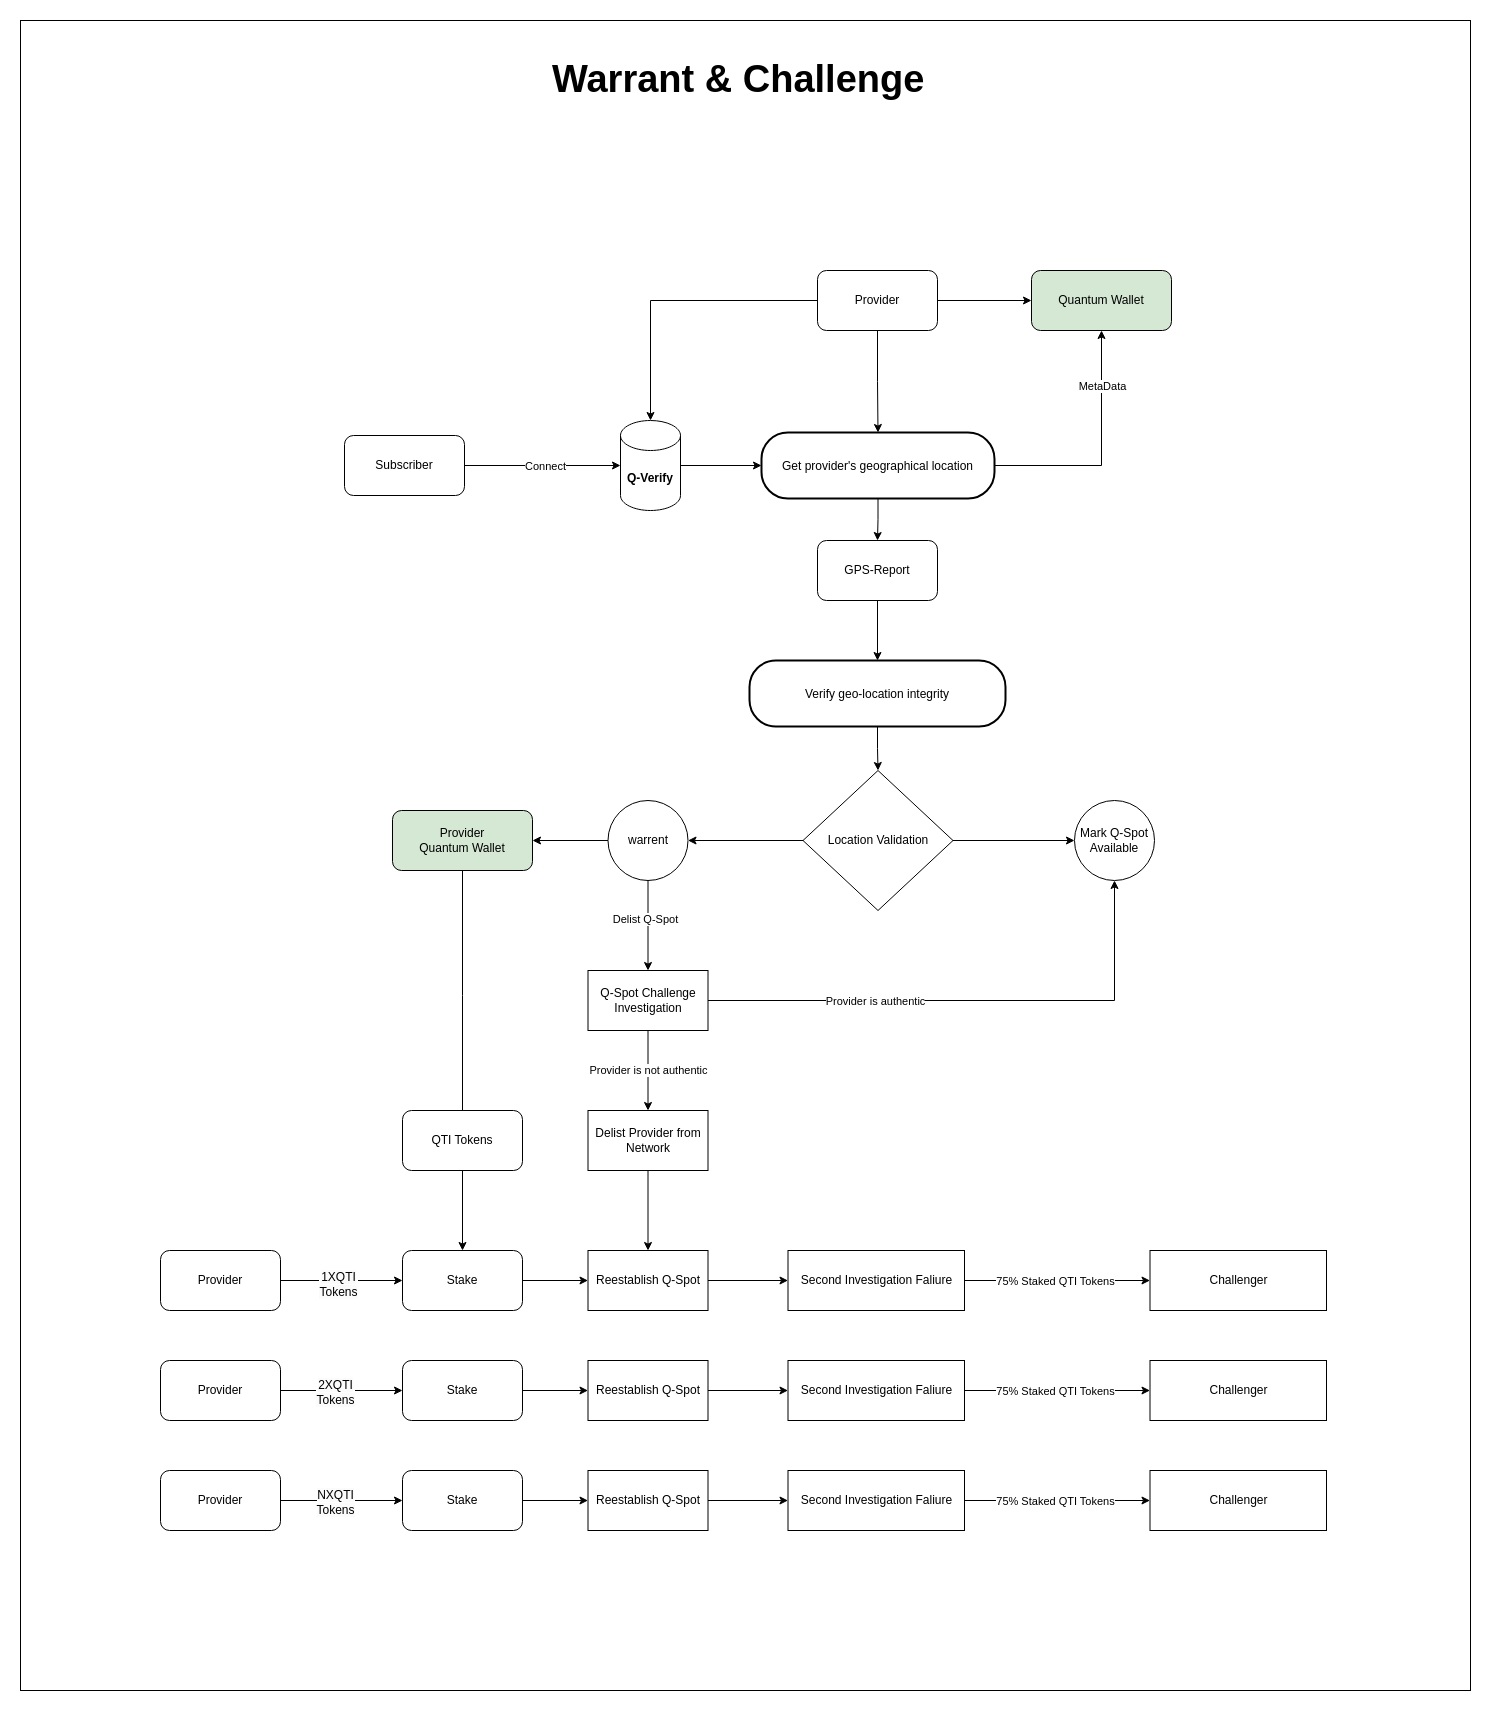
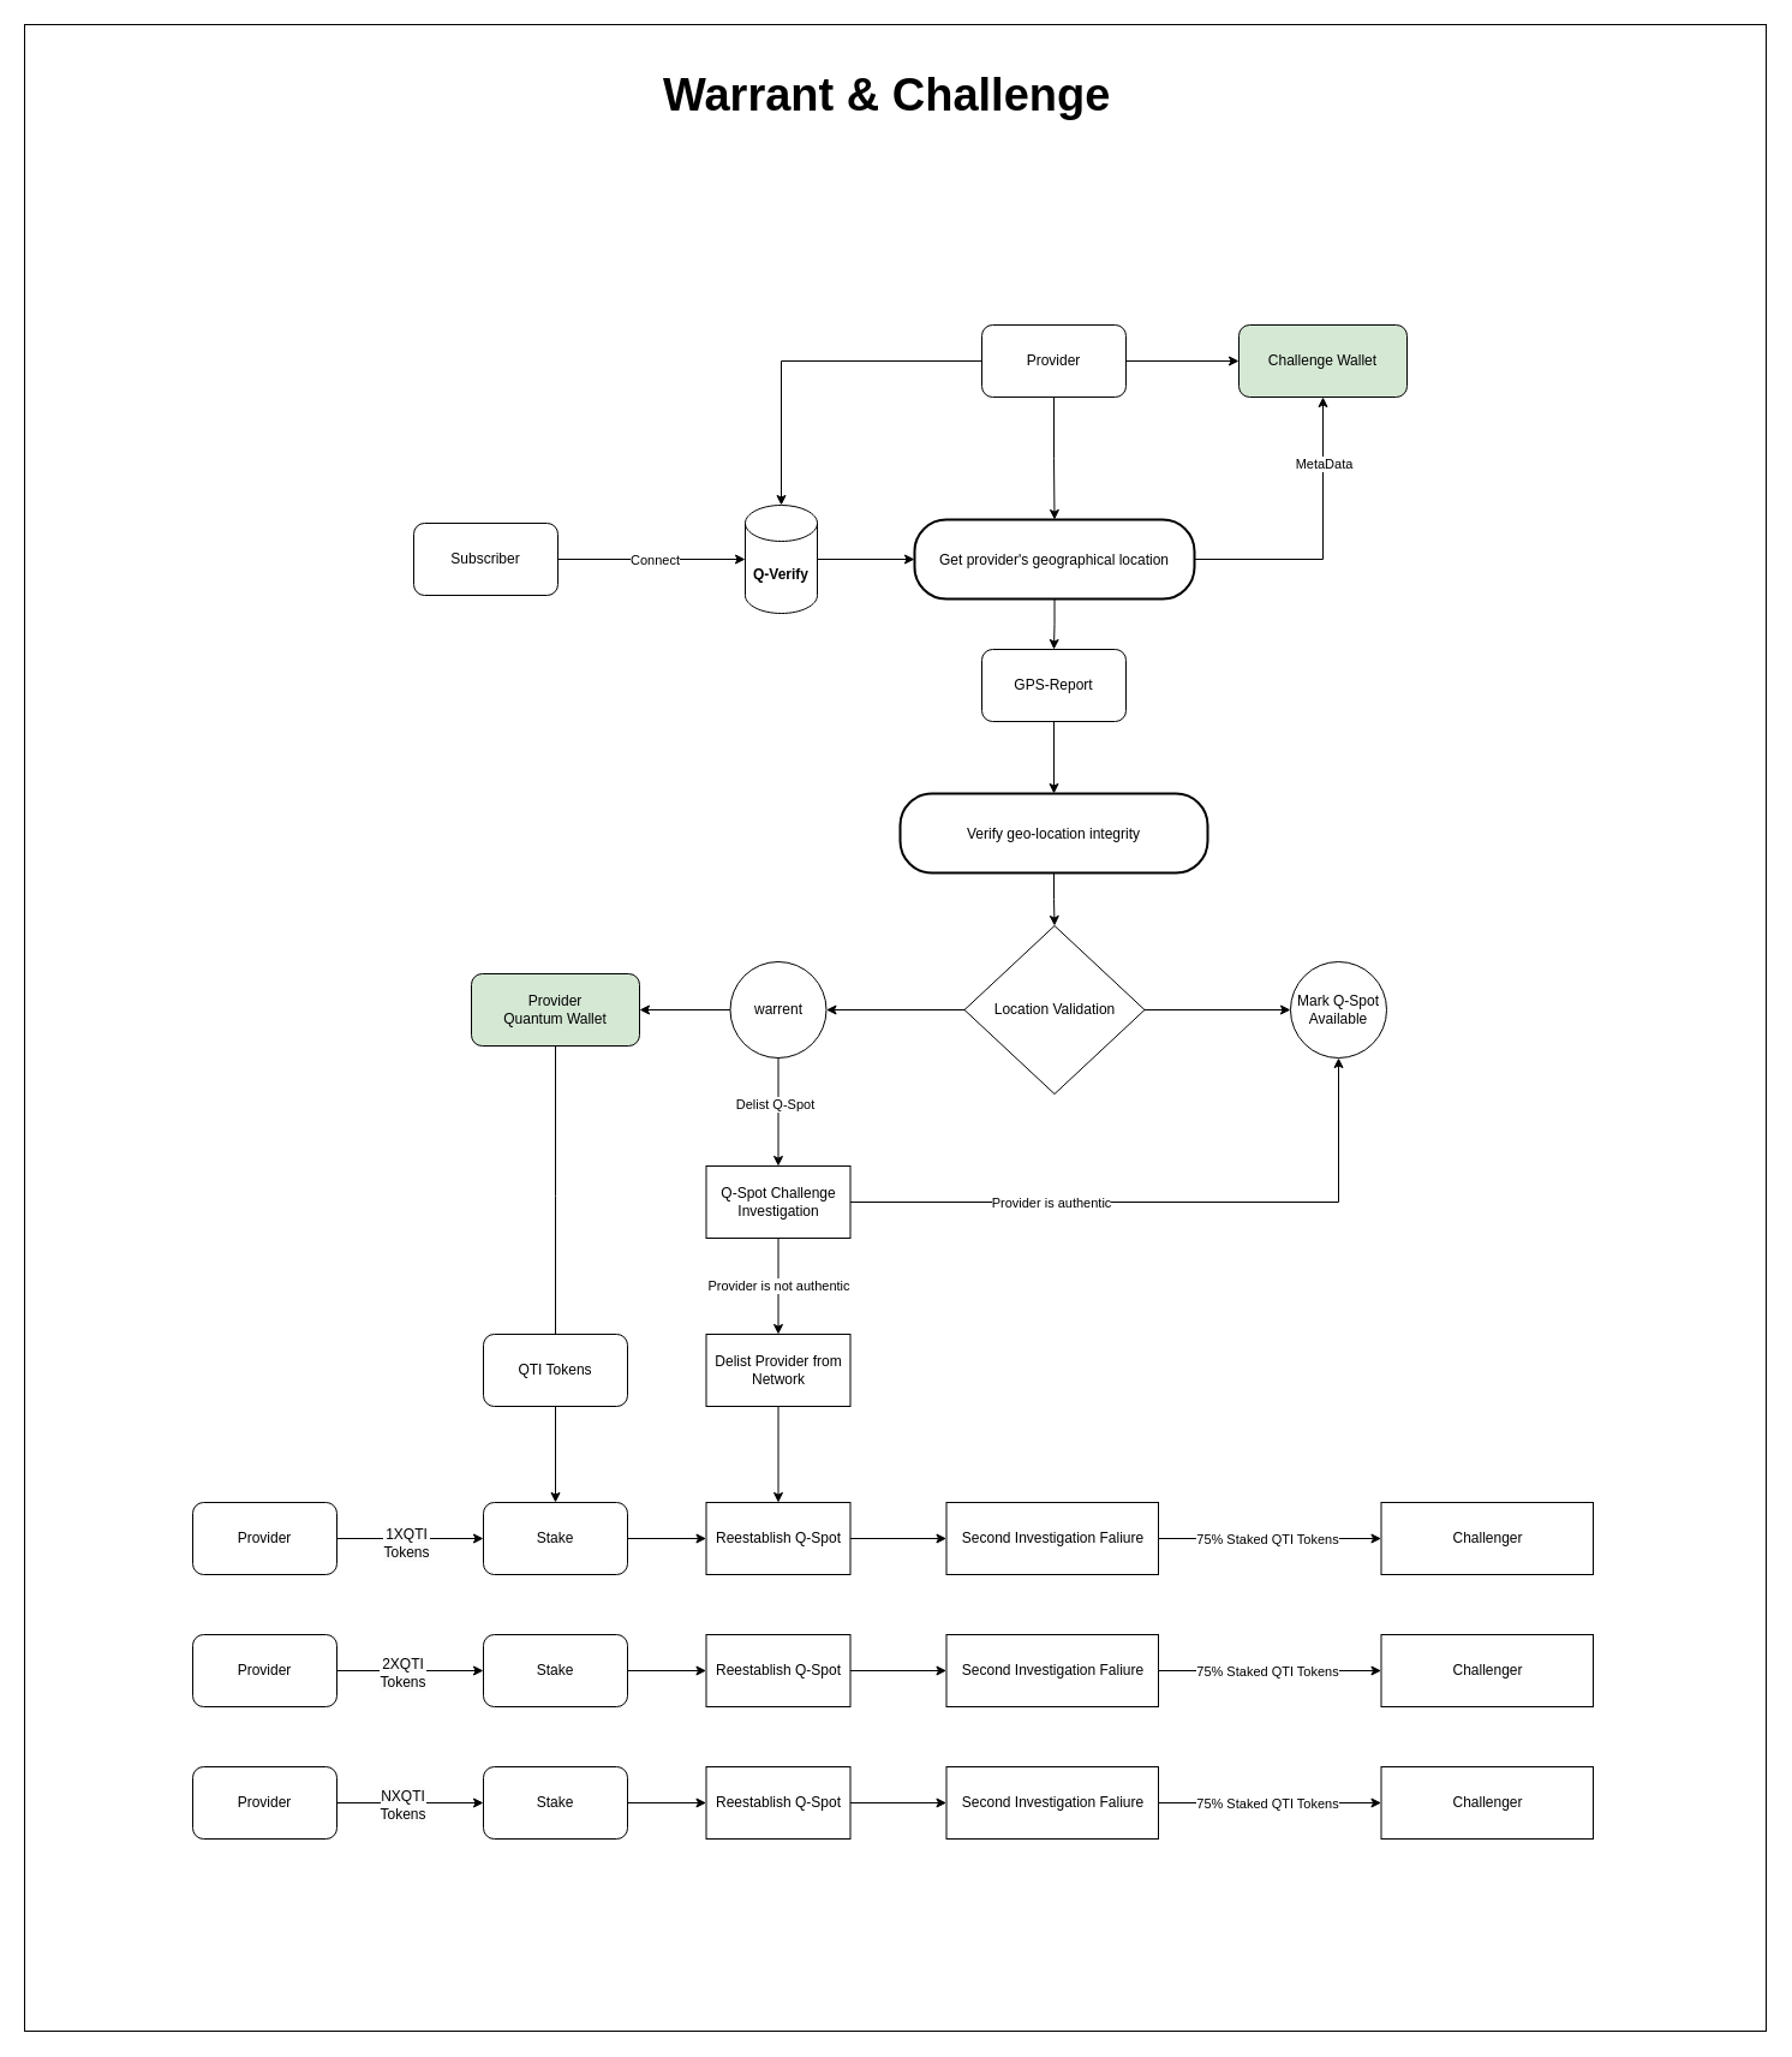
- <mxCell id="14" value="Quantum Wallet" style="rounded=1;whiteSpace=wrap;html=1;fillColor=#d5e8d4;" vertex="1" parent="1"><mxGeometry x="1031" y="270" width="140" height="60" as="geometry" /></mxCell>
+ <mxCell id="14" value="Challenge Wallet" style="rounded=1;whiteSpace=wrap;html=1;fillColor=#d5e8d4;" vertex="1" parent="1"><mxGeometry x="1031" y="270" width="140" height="60" as="geometry" /></mxCell>
